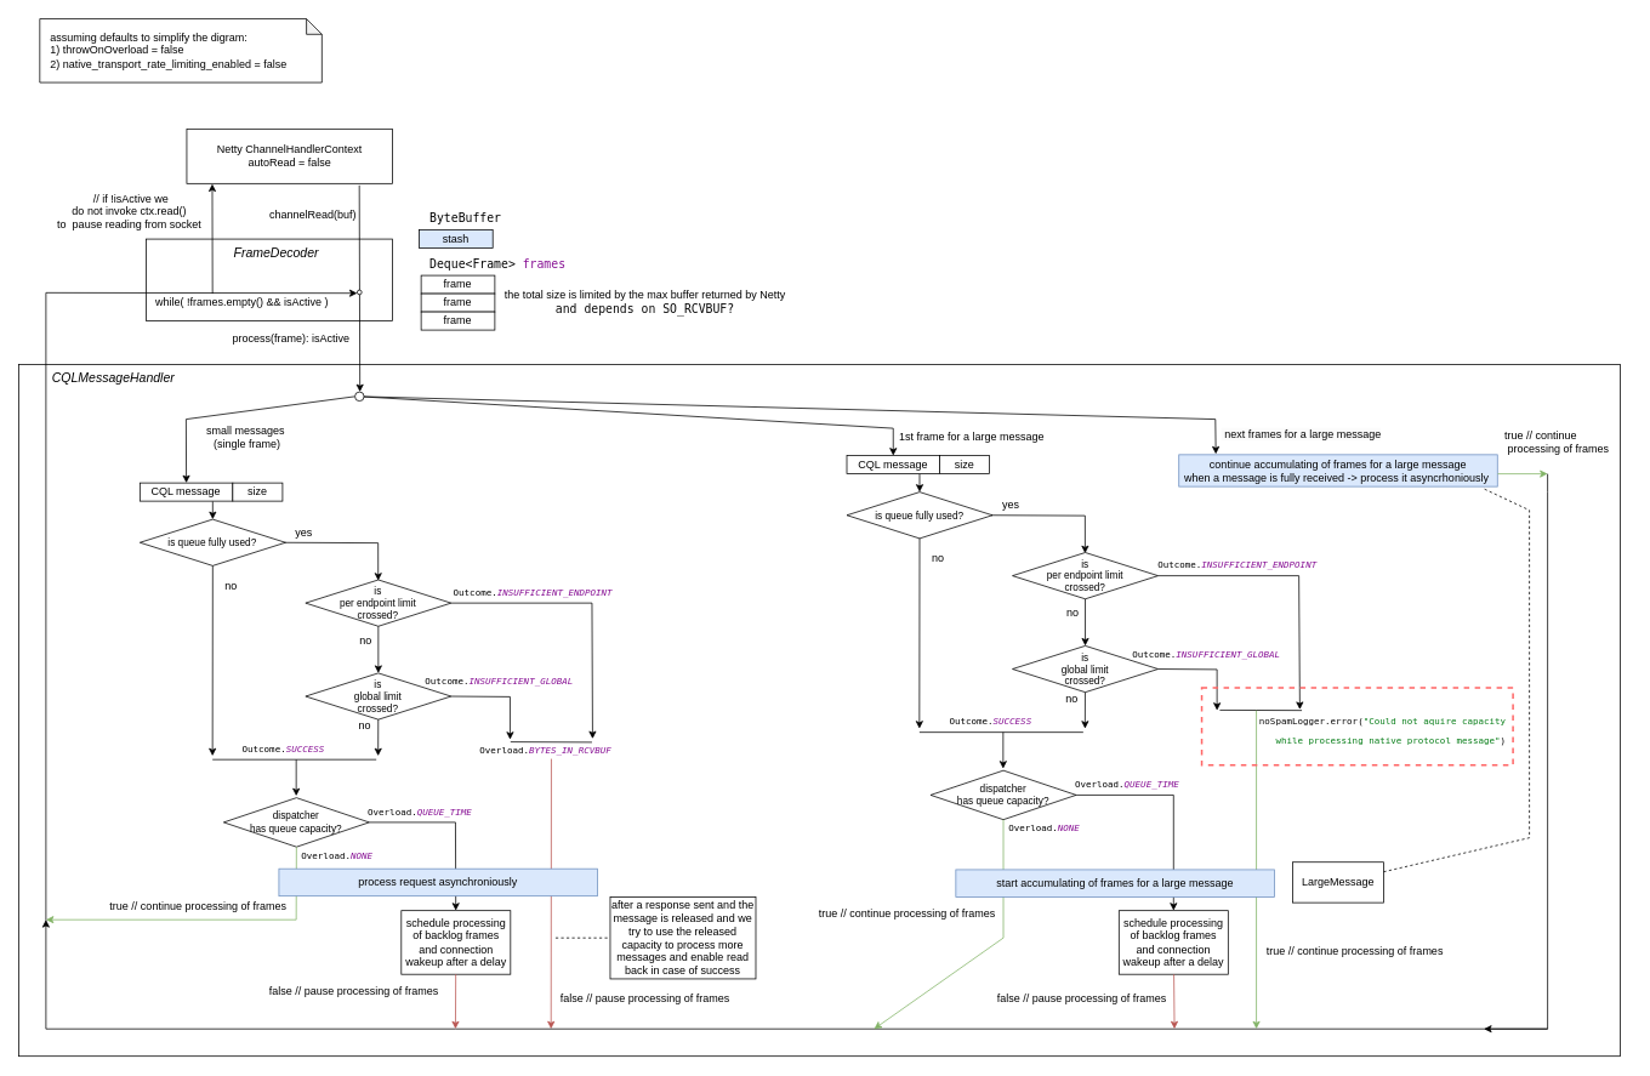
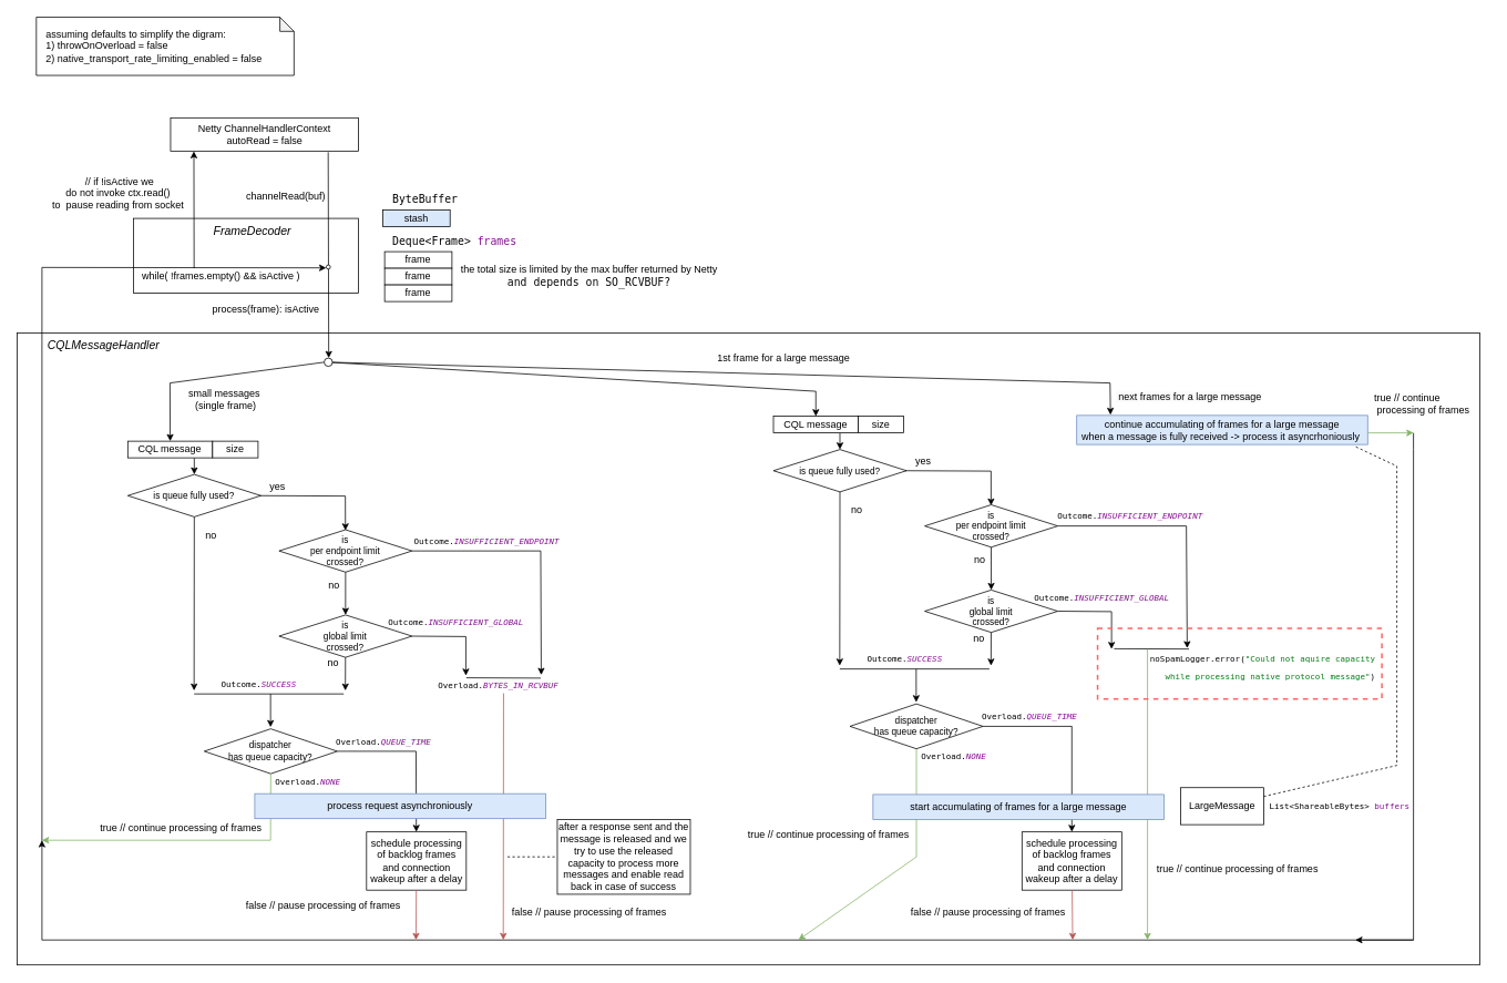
- <mxCell id="50" value="Netty&amp;nbsp;ChannelHandlerContext&lt;br&gt;autoRead = false" style="rounded=0;whiteSpace=wrap;html=1;" vertex="1" parent="1"><mxGeometry x="204.73" y="141" width="226" height="60" as="geometry" /></mxCell>
+ <mxCell id="50" value="Netty&amp;nbsp;ChannelHandlerContext&lt;br&gt;autoRead = false" style="rounded=0;whiteSpace=wrap;html=1;" vertex="1" parent="1"><mxGeometry x="204.73" y="141" width="226" height="40" as="geometry" /></mxCell>
- <mxCell id="12" value="1st frame for a large message" style="text;html=1;align=center;verticalAlign=middle;resizable=0;points=[];autosize=1;strokeColor=none;fillColor=none;" vertex="1" parent="1"><mxGeometry x="976.76" y="465" width="180" height="30" as="geometry" /></mxCell>
+ <mxCell id="12" value="1st frame for a large message" style="text;html=1;align=center;verticalAlign=middle;resizable=0;points=[];autosize=1;strokeColor=none;fillColor=none;" vertex="1" parent="1"><mxGeometry x="851.76" y="415" width="180" height="30" as="geometry" /></mxCell>
+ <mxCell id="84" value="&lt;div style=&quot;background-color: rgb(255, 255, 255); color: rgb(8, 8, 8); font-size: 10px;&quot;&gt;&lt;pre style=&quot;font-family: &amp;quot;JetBrains Mono&amp;quot;, monospace; font-size: 10px;&quot;&gt;&lt;span style=&quot;color: rgb(0, 0, 0); font-size: 10px;&quot;&gt;List&lt;/span&gt;&amp;lt;&lt;span style=&quot;color: rgb(0, 0, 0); font-size: 10px;&quot;&gt;ShareableBytes&lt;/span&gt;&amp;gt; &lt;span style=&quot;color: rgb(135, 16, 148); font-size: 10px;&quot;&gt;buffers&lt;/span&gt;&lt;/pre&gt;&lt;/div&gt;" style="text;whiteSpace=wrap;html=1;fontSize=10;" vertex="1" parent="1"><mxGeometry x="1524.78" y="946.75" width="190" height="38" as="geometry" /></mxCell>
